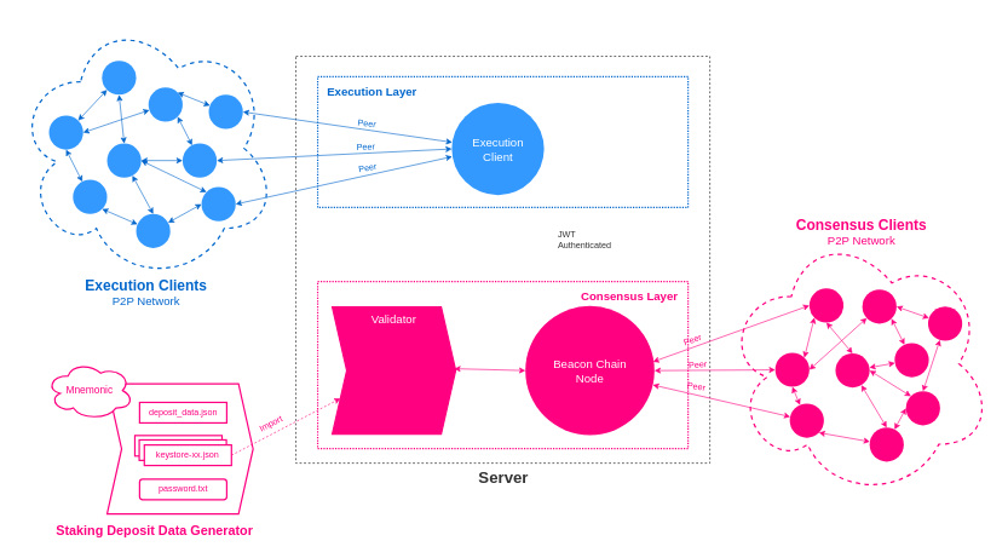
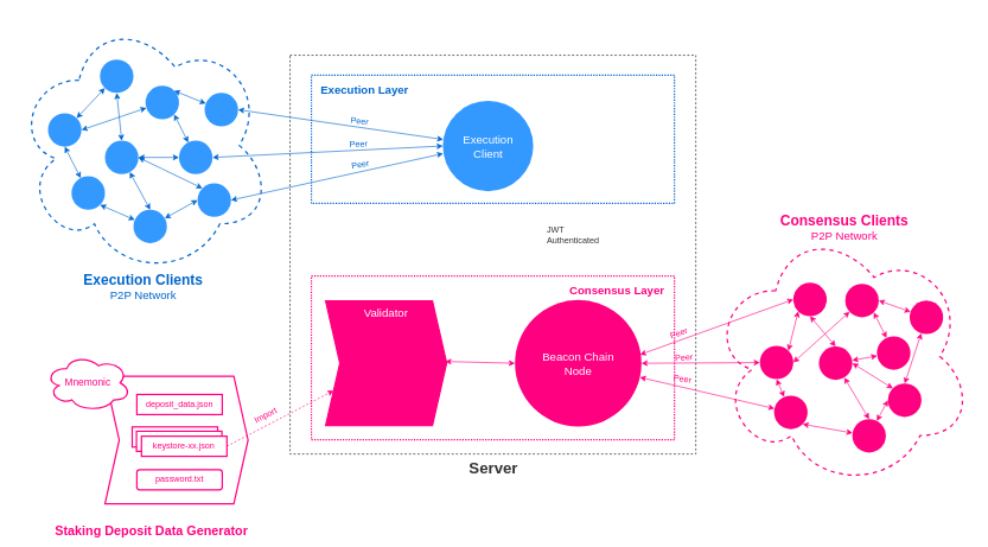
- <mxCell id="70" value="&lt;font style=&quot;font-size: 18px&quot;&gt;&lt;b&gt;Staking Deposit Data Generator&lt;/b&gt;&lt;/font&gt;" style="text;html=1;strokeColor=none;fillColor=none;align=left;verticalAlign=middle;whiteSpace=wrap;rounded=0;fontFamily=Helvetica;fontSize=18;fontColor=#FF0080;fontStyle=0" parent="1" vertex="1"><mxGeometry x="74.5" y="716" width="400" height="30" as="geometry" /></mxCell>
+ <mxCell id="70" value="&lt;font style=&quot;font-size: 18px&quot;&gt;&lt;b&gt;Staking Deposit Data Generator&lt;/b&gt;&lt;/font&gt;" style="text;html=1;strokeColor=none;fillColor=none;align=left;verticalAlign=middle;whiteSpace=wrap;rounded=0;fontFamily=Helvetica;fontSize=18;fontColor=#FF0080;fontStyle=0" parent="1" vertex="1"><mxGeometry x="74.5" y="731" width="400" height="30" as="geometry" /></mxCell>
